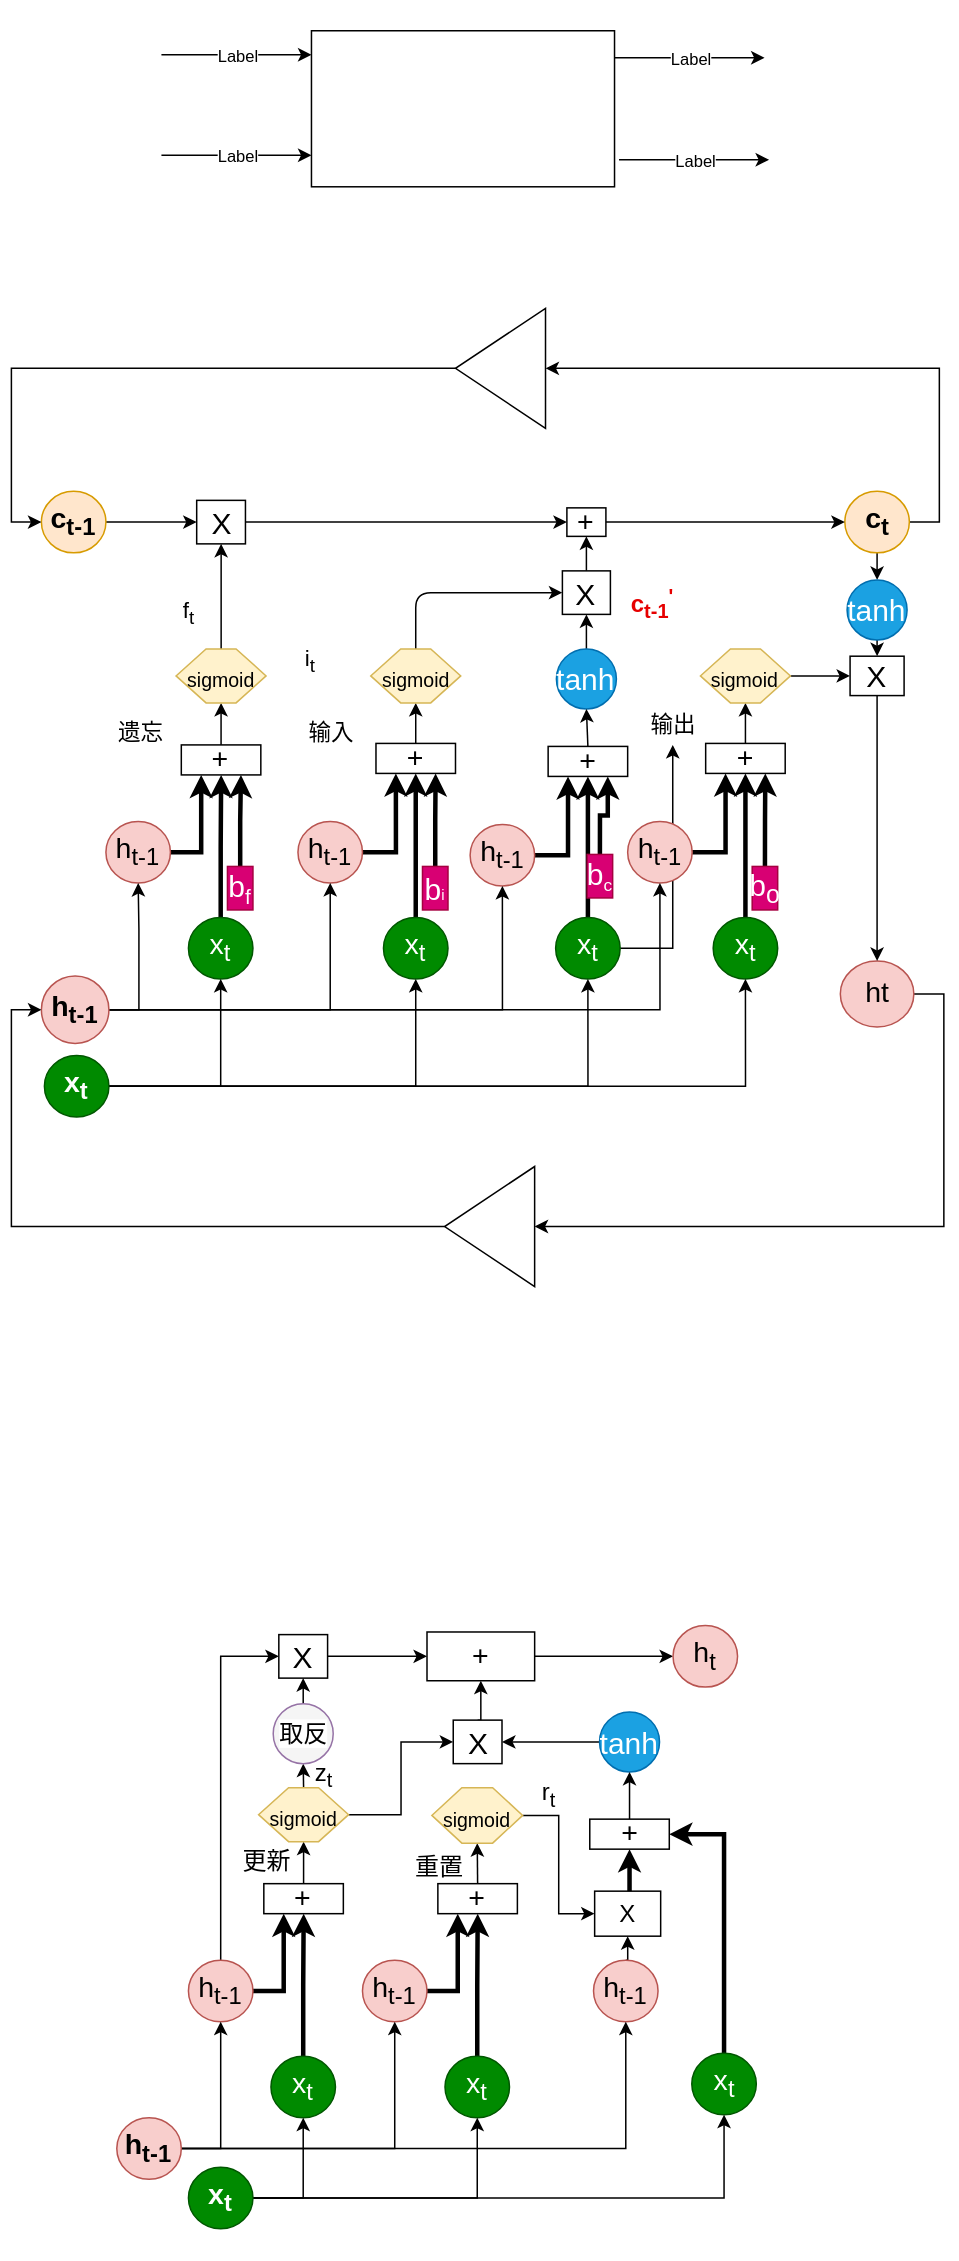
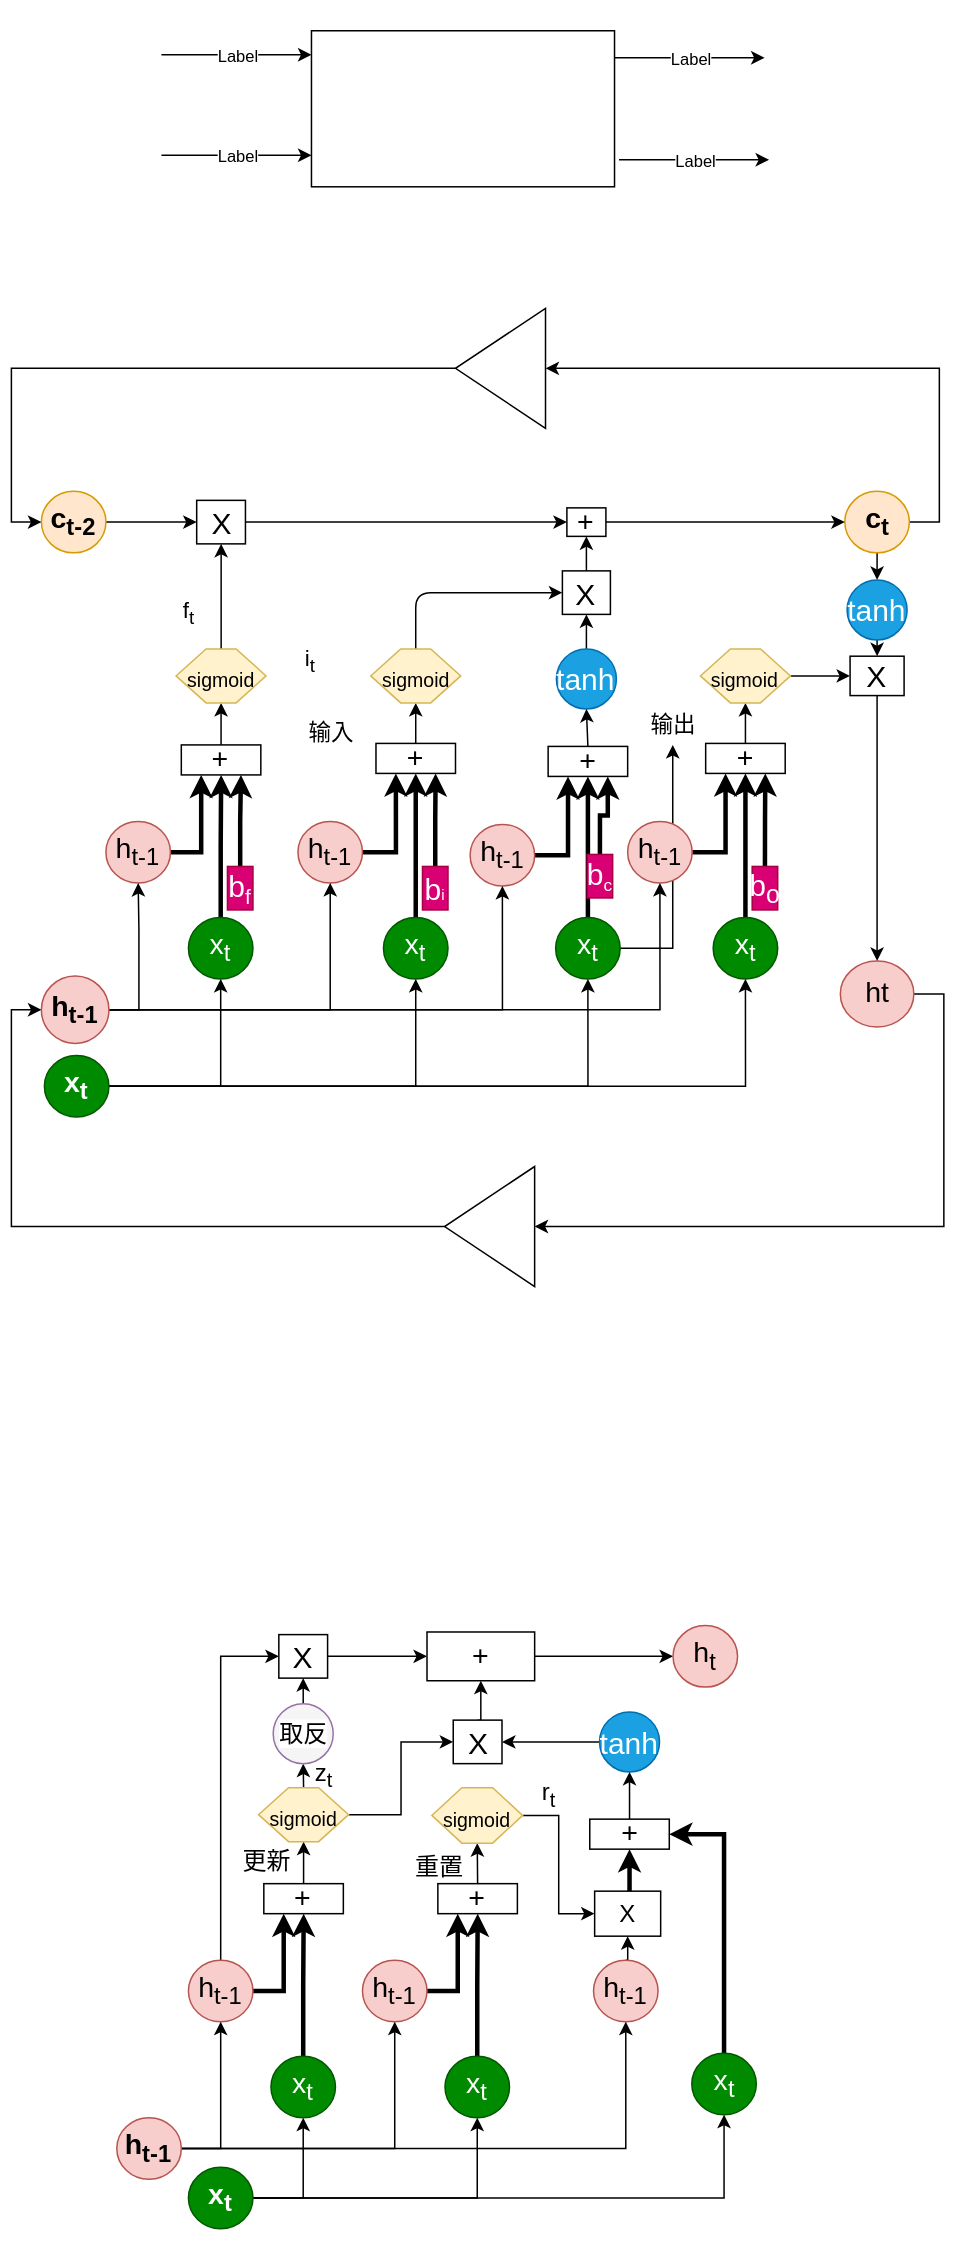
- <mxCell id="18" value="&lt;b&gt;c&lt;sub&gt;t-1&lt;/sub&gt;&lt;/b&gt;" style="ellipse;whiteSpace=wrap;html=1;fontSize=19;fillColor=#ffe6cc;strokeColor=#d79b00;rounded=0;" parent="1" vertex="1"><mxGeometry x="20" y="327" width="43" height="41" as="geometry" /></mxCell>
+ <mxCell id="18" value="&lt;b&gt;c&lt;sub&gt;t-2&lt;/sub&gt;&lt;/b&gt;" style="ellipse;whiteSpace=wrap;html=1;fontSize=19;fillColor=#ffe6cc;strokeColor=#d79b00;rounded=0;" parent="1" vertex="1"><mxGeometry x="20" y="327" width="43" height="41" as="geometry" /></mxCell>
- <mxCell id="88" value="&lt;font style=&quot;font-size: 16px&quot; color=&quot;#e60000&quot;&gt;&lt;b&gt;c&lt;sub&gt;t-1&lt;/sub&gt;&lt;sup&gt;'&lt;/sup&gt;&lt;/b&gt;&lt;/font&gt;" style="text;html=1;align=center;verticalAlign=middle;resizable=0;points=[];autosize=1;strokeColor=none;fillColor=none;fontSize=15;" parent="1" vertex="1"><mxGeometry x="408" y="386" width="38" height="32" as="geometry" /></mxCell>
- <mxCell id="83" value="&lt;font style=&quot;font-size: 15px&quot;&gt;遗忘&lt;/font&gt;" style="text;html=1;align=center;verticalAlign=middle;resizable=0;points=[];autosize=1;strokeColor=none;fillColor=none;fontSize=19;" parent="1" vertex="1"><mxGeometry x="66" y="472" width="40" height="29" as="geometry" /></mxCell>
